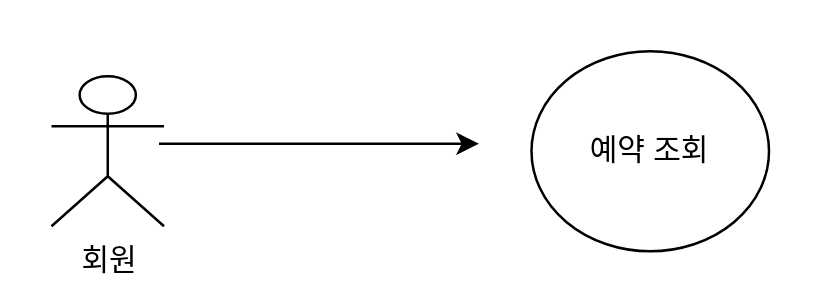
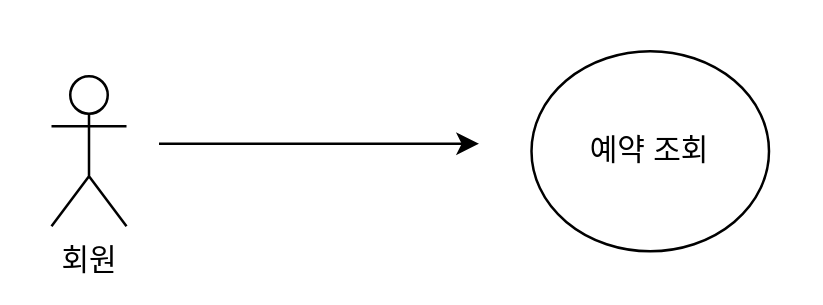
- <mxCell id="2" value="회원" style="shape=umlActor;verticalLabelPosition=bottom;verticalAlign=top;html=1;outlineConnect=0;" parent="1" vertex="1"><mxGeometry x="20" y="30" width="45" height="60" as="geometry" /></mxCell>
+ <mxCell id="2" value="회원" style="shape=umlActor;verticalLabelPosition=bottom;verticalAlign=top;html=1;outlineConnect=0;" parent="1" vertex="1"><mxGeometry x="20" y="30" width="30" height="60" as="geometry" /></mxCell>
